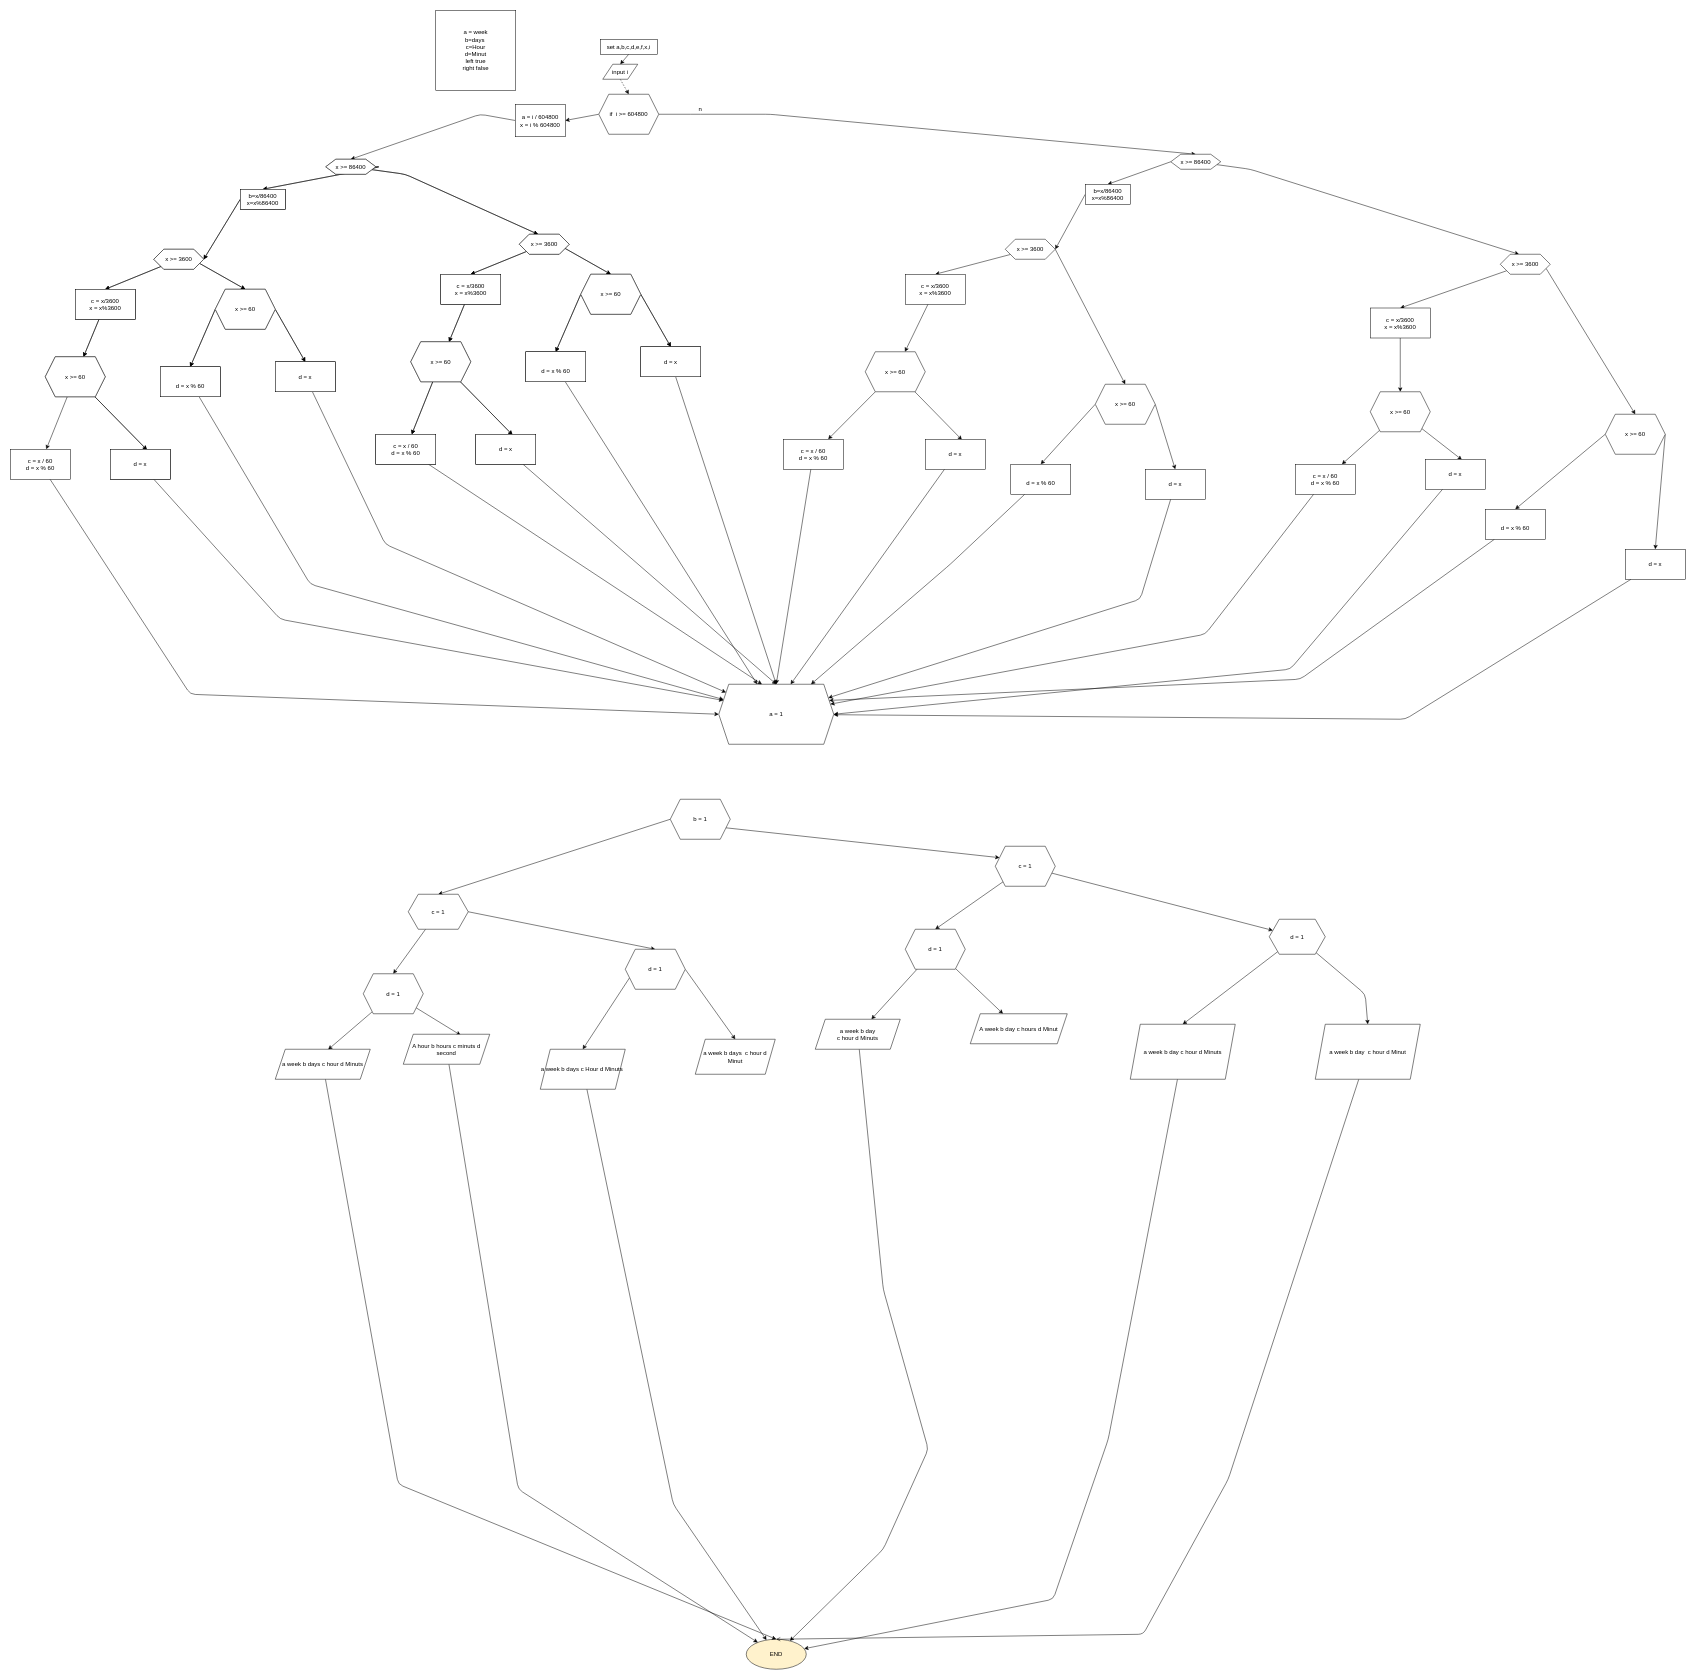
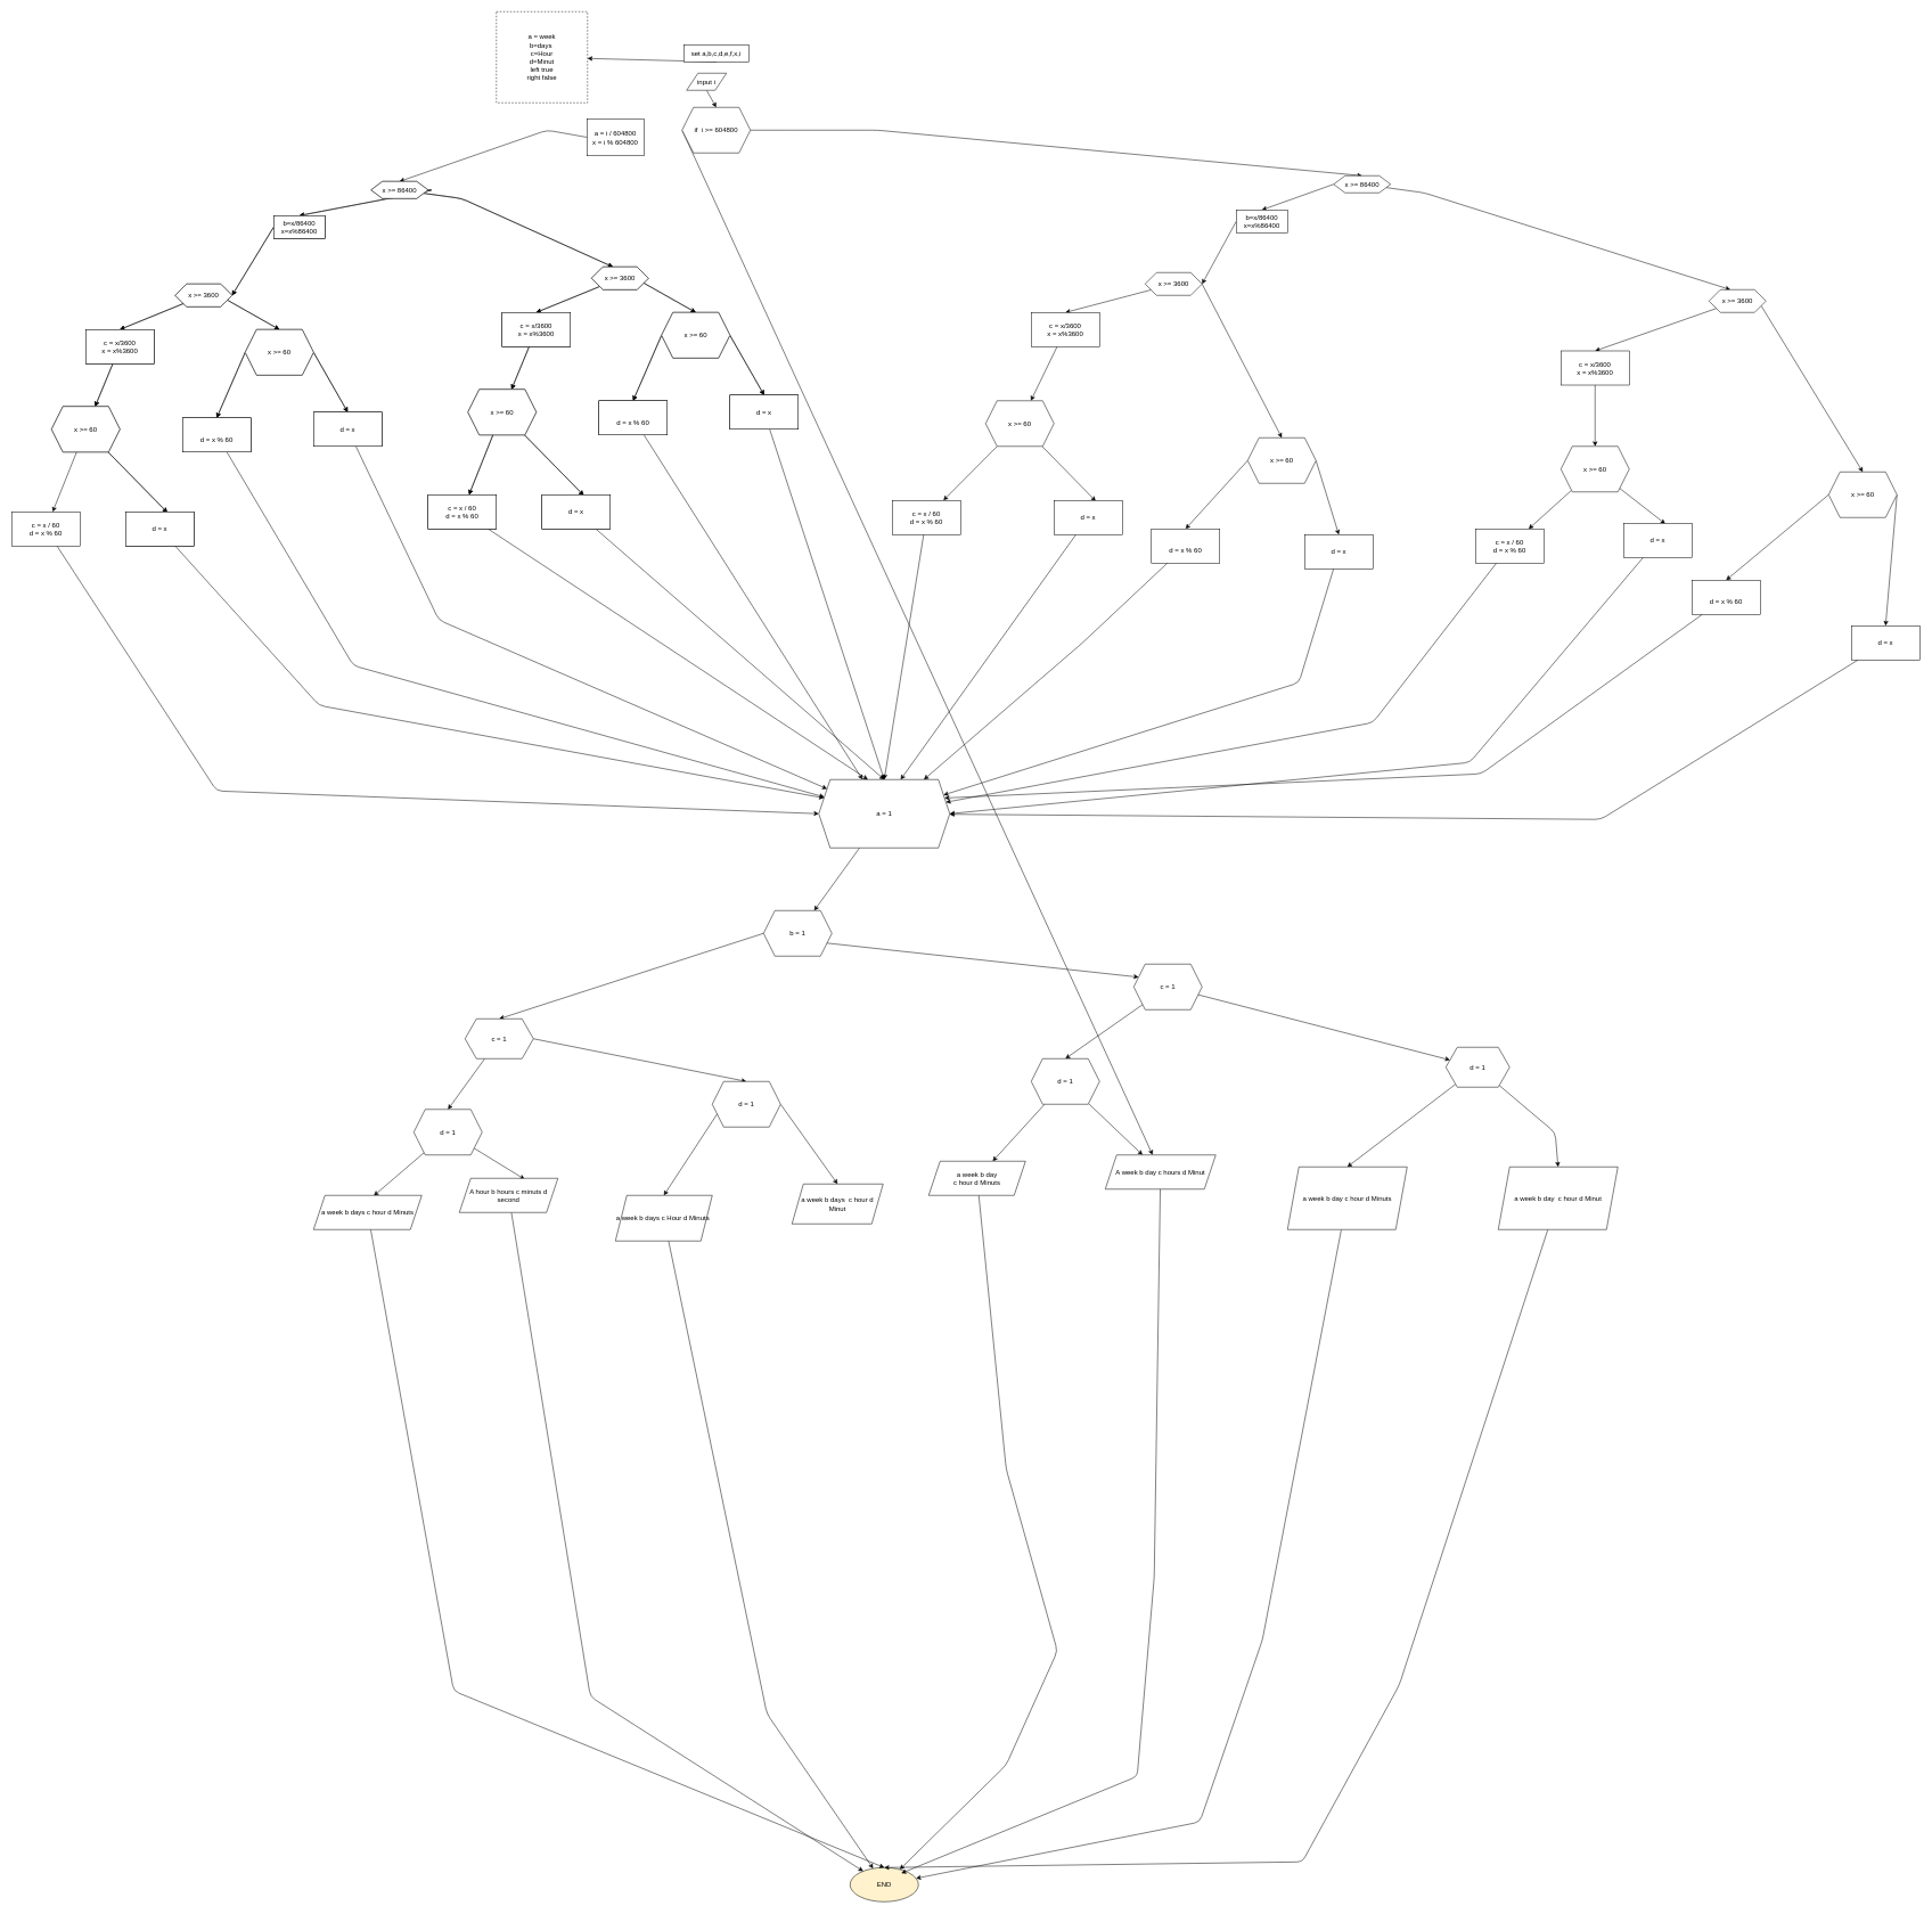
- <mxCell id="14" value="a = week&lt;br&gt;b=days&amp;nbsp;&lt;br&gt;c=Hour&lt;br&gt;d=Minut&lt;br&gt;left true&lt;br&gt;right false" style="whiteSpace=wrap;html=1;aspect=fixed;" vertex="1" parent="1"><mxGeometry x="871" y="20" width="160" height="160" as="geometry" /></mxCell>
+ <mxCell id="14" value="a = week&lt;br&gt;b=days&amp;nbsp;&lt;br&gt;c=Hour&lt;br&gt;d=Minut&lt;br&gt;left true&lt;br&gt;right false" style="whiteSpace=wrap;html=1;aspect=fixed;dashed=1;" vertex="1" parent="1"><mxGeometry x="871" y="20" width="160" height="160" as="geometry" /></mxCell>
- <mxCell id="7" style="edgeStyle=none;html=1;exitX=0.5;exitY=1;exitDx=0;exitDy=0;entryX=0.5;entryY=0;entryDx=0;entryDy=0;" edge="1" parent="1" source="8" target="3"><mxGeometry relative="1" as="geometry" /></mxCell>
+ <mxCell id="7" style="edgeStyle=none;html=1;exitX=0.5;exitY=1;exitDx=0;exitDy=0;" edge="1" parent="1" source="8" target="14"><mxGeometry relative="1" as="geometry" /></mxCell>
- <mxCell id="2" style="edgeStyle=none;html=1;exitX=0.5;exitY=1;exitDx=0;exitDy=0;entryX=0.5;entryY=0;entryDx=0;entryDy=0;dashed=1;" edge="1" parent="1" source="3" target="6"><mxGeometry relative="1" as="geometry" /></mxCell>
+ <mxCell id="2" style="edgeStyle=none;html=1;exitX=0.5;exitY=1;exitDx=0;exitDy=0;entryX=0.5;entryY=0;entryDx=0;entryDy=0;" edge="1" parent="1" source="3" target="6"><mxGeometry relative="1" as="geometry" /></mxCell>
- <mxCell id="17" value="n&lt;br&gt;" style="text;html=1;align=center;verticalAlign=middle;resizable=0;points=[];autosize=1;strokeColor=none;fillColor=none;" vertex="1" parent="1"><mxGeometry x="1390" y="208" width="20" height="20" as="geometry" /></mxCell>
- <mxCell id="4" style="edgeStyle=none;html=1;exitX=0;exitY=0.5;exitDx=0;exitDy=0;entryX=1;entryY=0.5;entryDx=0;entryDy=0;" edge="1" parent="1" source="6" target="10"><mxGeometry relative="1" as="geometry" /></mxCell>
+ <mxCell id="4" style="edgeStyle=none;html=1;exitX=0;exitY=0.5;exitDx=0;exitDy=0;" edge="1" parent="1" source="6" target="52"><mxGeometry relative="1" as="geometry" /></mxCell>
+ <mxCell id="30" style="edgeStyle=none;html=1;" edge="1" parent="1" source="31" target="34"><mxGeometry relative="1" as="geometry" /></mxCell>
- <mxCell id="44" style="edgeStyle=none;html=1;entryX=0.5;entryY=0;entryDx=0;entryDy=0;endArrow=open;" edge="1" parent="1" source="45" target="43"><mxGeometry relative="1" as="geometry"><mxPoint x="1896" y="2348" as="targetPoint" /><Array as="points"><mxPoint x="2456" y="2958" /><mxPoint x="2286" y="3268" /></Array></mxGeometry></mxCell>
+ <mxCell id="44" style="edgeStyle=none;html=1;entryX=0.5;entryY=0;entryDx=0;entryDy=0;" edge="1" parent="1" source="45" target="43"><mxGeometry relative="1" as="geometry"><mxPoint x="1896" y="2348" as="targetPoint" /><Array as="points"><mxPoint x="2456" y="2958" /><mxPoint x="2286" y="3268" /></Array></mxGeometry></mxCell>
+ <mxCell id="51" style="edgeStyle=none;html=1;entryX=0.75;entryY=0.167;entryDx=0;entryDy=0;entryPerimeter=0;" edge="1" parent="1" source="52" target="43"><mxGeometry relative="1" as="geometry"><Array as="points"><mxPoint x="2026" y="2768" /><mxPoint x="1996" y="3118" /></Array></mxGeometry></mxCell>
